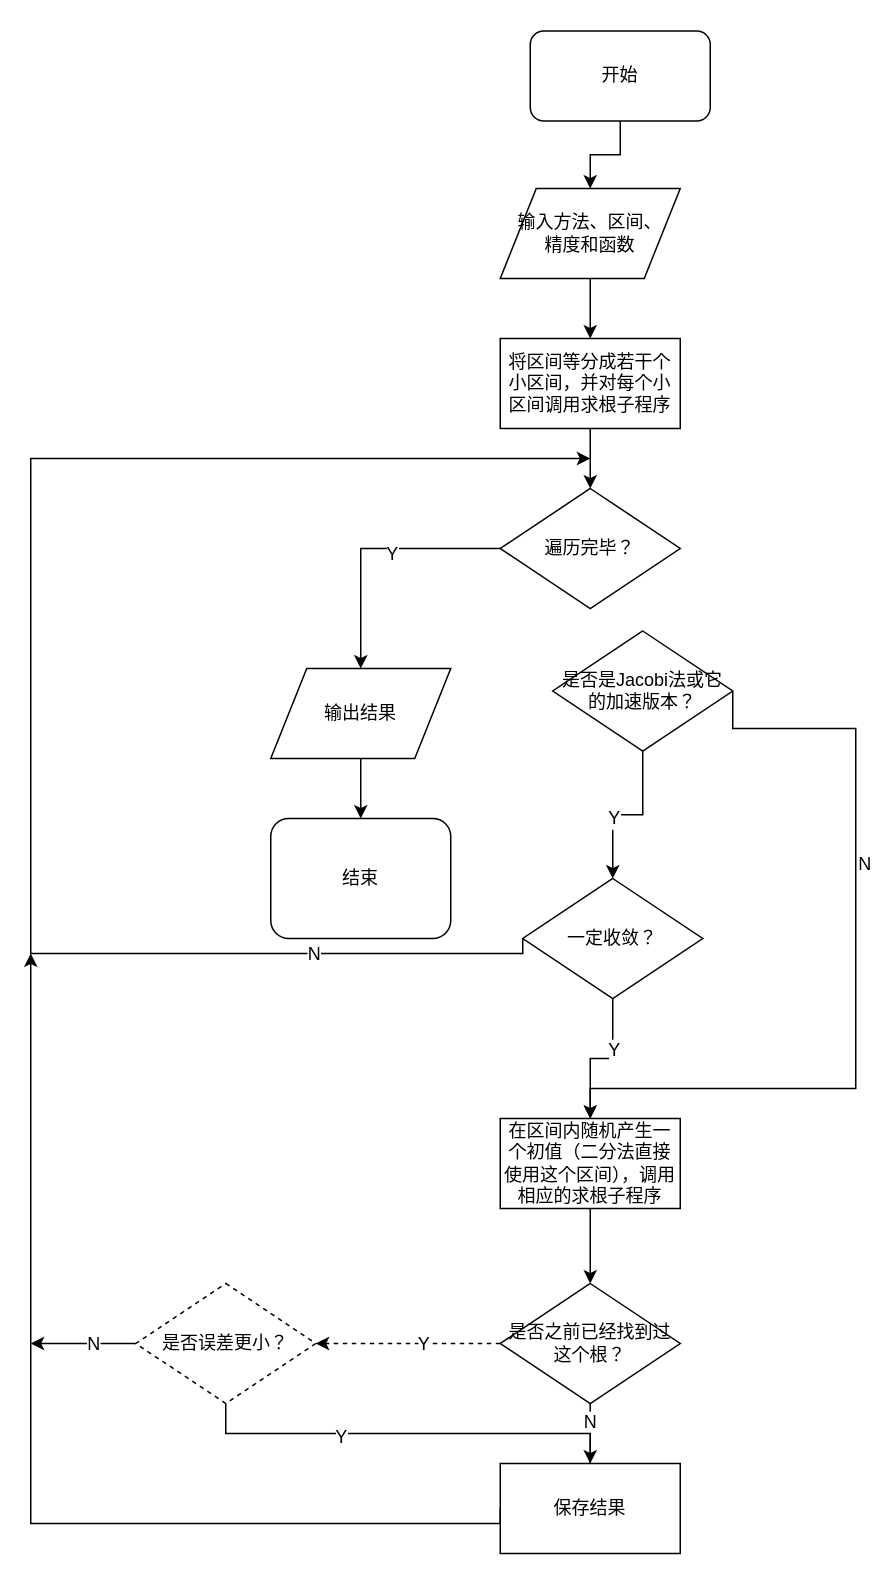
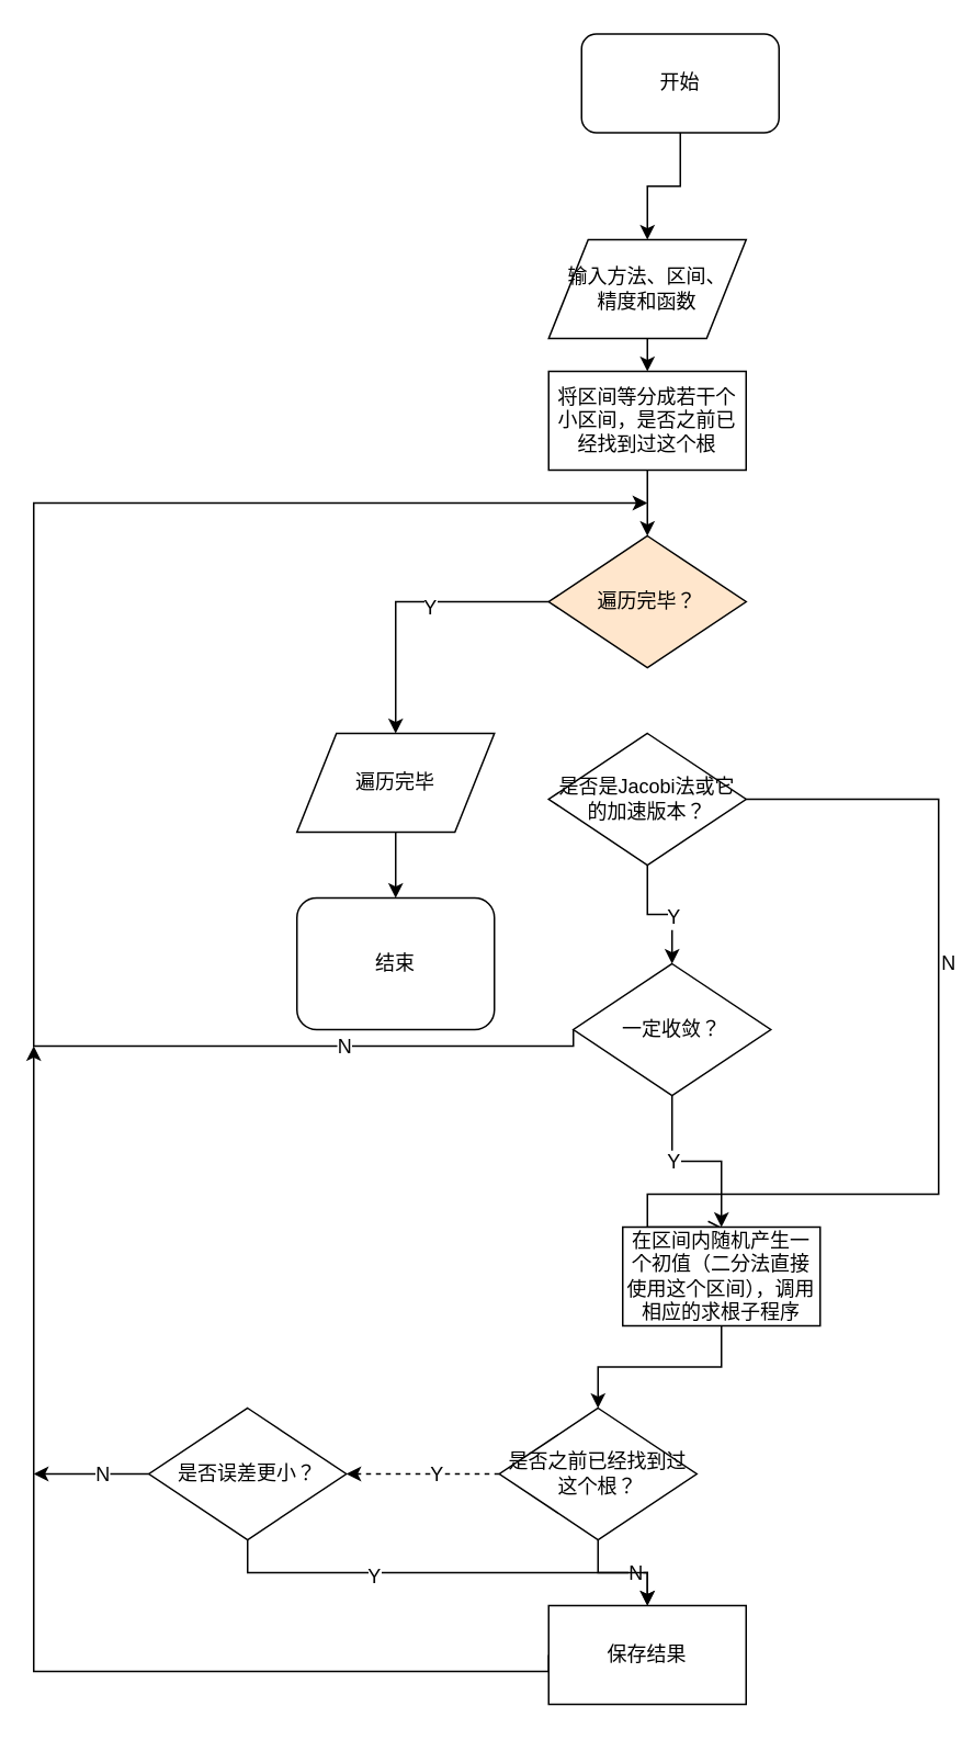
- <mxCell id="5" value="输入方法、区间、&lt;br&gt;精度和函数" style="shape=parallelogram;perimeter=parallelogramPerimeter;whiteSpace=wrap;html=1;" vertex="1" parent="1"><mxGeometry x="333" y="125" width="120" height="60" as="geometry" /></mxCell>
+ <mxCell id="5" value="输入方法、区间、&lt;br&gt;精度和函数" style="shape=parallelogram;perimeter=parallelogramPerimeter;whiteSpace=wrap;html=1;" vertex="1" parent="1"><mxGeometry x="333" y="145" width="120" height="60" as="geometry" /></mxCell>
- <mxCell id="7" value="将区间等分成若干个小区间，并对每个小区间调用求根子程序" style="rounded=0;whiteSpace=wrap;html=1;" vertex="1" parent="1"><mxGeometry x="333" y="225" width="120" height="60" as="geometry" /></mxCell>
+ <mxCell id="7" value="将区间等分成若干个小区间，是否之前已经找到过这个根" style="rounded=0;whiteSpace=wrap;html=1;" vertex="1" parent="1"><mxGeometry x="333" y="225" width="120" height="60" as="geometry" /></mxCell>
- <mxCell id="10" value="遍历完毕？" style="rhombus;whiteSpace=wrap;html=1;" vertex="1" parent="1"><mxGeometry x="333" y="325" width="120" height="80" as="geometry" /></mxCell>
+ <mxCell id="10" value="遍历完毕？" style="rhombus;whiteSpace=wrap;html=1;fillColor=#ffe6cc;" vertex="1" parent="1"><mxGeometry x="333" y="325" width="120" height="80" as="geometry" /></mxCell>
- <mxCell id="18" value="是否是Jacobi法或它的加速版本？" style="rhombus;whiteSpace=wrap;html=1;" vertex="1" parent="1"><mxGeometry x="368" y="420" width="120" height="80" as="geometry" /></mxCell>
+ <mxCell id="18" value="是否是Jacobi法或它的加速版本？" style="rhombus;whiteSpace=wrap;html=1;" vertex="1" parent="1"><mxGeometry x="333" y="445" width="120" height="80" as="geometry" /></mxCell>
- <mxCell id="12" value="输出结果" style="shape=parallelogram;perimeter=parallelogramPerimeter;whiteSpace=wrap;html=1;" vertex="1" parent="1"><mxGeometry x="180" y="445" width="120" height="60" as="geometry" /></mxCell>
+ <mxCell id="12" value="遍历完毕" style="shape=parallelogram;perimeter=parallelogramPerimeter;whiteSpace=wrap;html=1;" vertex="1" parent="1"><mxGeometry x="180" y="445" width="120" height="60" as="geometry" /></mxCell>
- <mxCell id="25" value="在区间内随机产生一个初值（二分法直接使用这个区间），调用相应的求根子程序" style="rounded=0;whiteSpace=wrap;html=1;" vertex="1" parent="1"><mxGeometry x="333" y="745" width="120" height="60" as="geometry" /></mxCell>
+ <mxCell id="25" value="在区间内随机产生一个初值（二分法直接使用这个区间），调用相应的求根子程序" style="rounded=0;whiteSpace=wrap;html=1;" vertex="1" parent="1"><mxGeometry x="378" y="745" width="120" height="60" as="geometry" /></mxCell>
- <mxCell id="37" value="是否误差更小？" style="rhombus;whiteSpace=wrap;html=1;dashed=1;" vertex="1" parent="1"><mxGeometry x="90" y="855" width="120" height="80" as="geometry" /></mxCell>
+ <mxCell id="37" value="是否误差更小？" style="rhombus;whiteSpace=wrap;html=1;" vertex="1" parent="1"><mxGeometry x="90" y="855" width="120" height="80" as="geometry" /></mxCell>
- <mxCell id="30" value="是否之前已经找到过这个根？" style="rhombus;whiteSpace=wrap;html=1;" vertex="1" parent="1"><mxGeometry x="333" y="855" width="120" height="80" as="geometry" /></mxCell>
+ <mxCell id="30" value="是否之前已经找到过这个根？" style="rhombus;whiteSpace=wrap;html=1;" vertex="1" parent="1"><mxGeometry x="303" y="855" width="120" height="80" as="geometry" /></mxCell>
- <mxCell id="33" style="edgeStyle=orthogonalEdgeStyle;rounded=0;orthogonalLoop=1;jettySize=auto;html=1;exitX=0.5;exitY=1;exitDx=0;exitDy=0;entryX=0.5;entryY=0;entryDx=0;entryDy=0;endArrow=none;" edge="1" parent="1" source="37" target="32"><mxGeometry relative="1" as="geometry" /></mxCell>
+ <mxCell id="33" style="edgeStyle=orthogonalEdgeStyle;rounded=0;orthogonalLoop=1;jettySize=auto;html=1;exitX=0.5;exitY=1;exitDx=0;exitDy=0;entryX=0.5;entryY=0;entryDx=0;entryDy=0;" edge="1" parent="1" source="37" target="32"><mxGeometry relative="1" as="geometry" /></mxCell>
